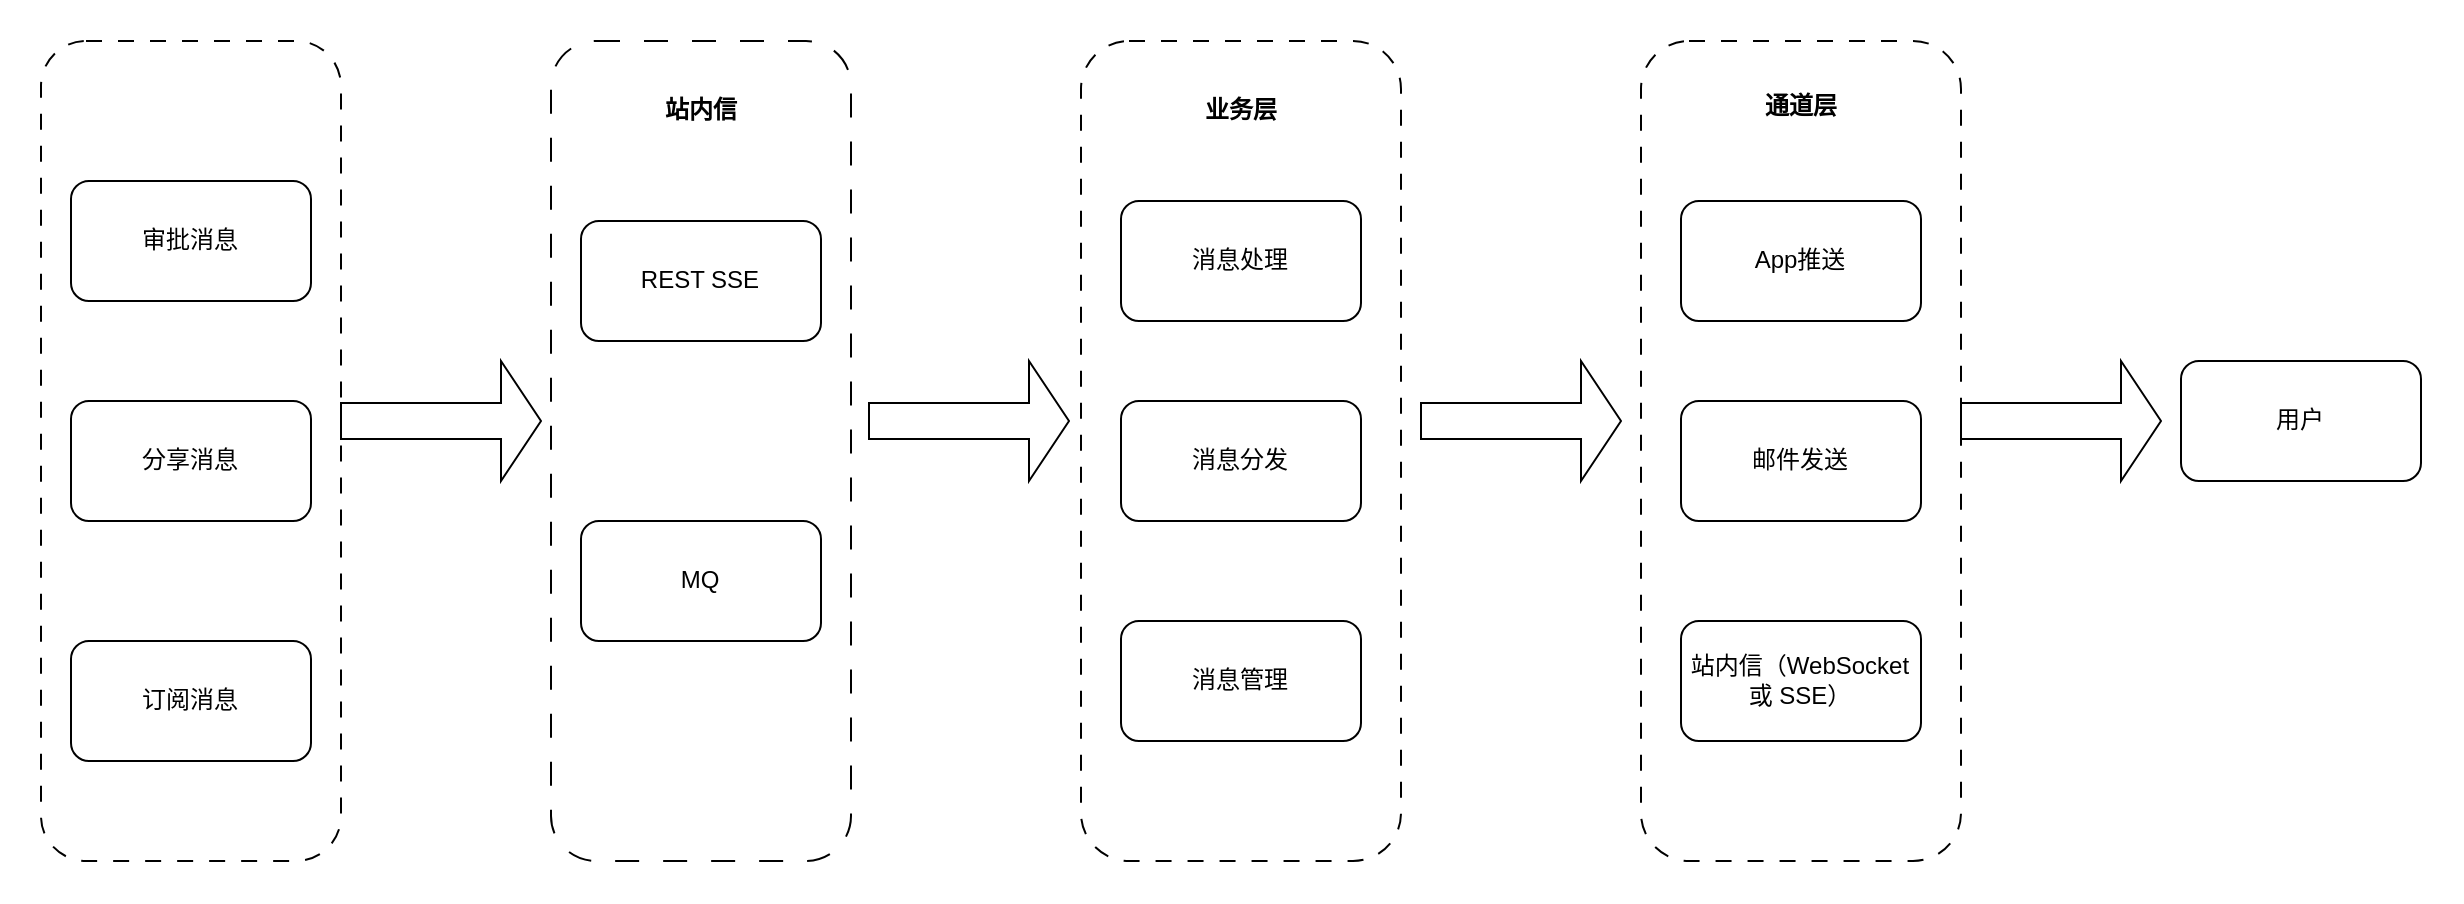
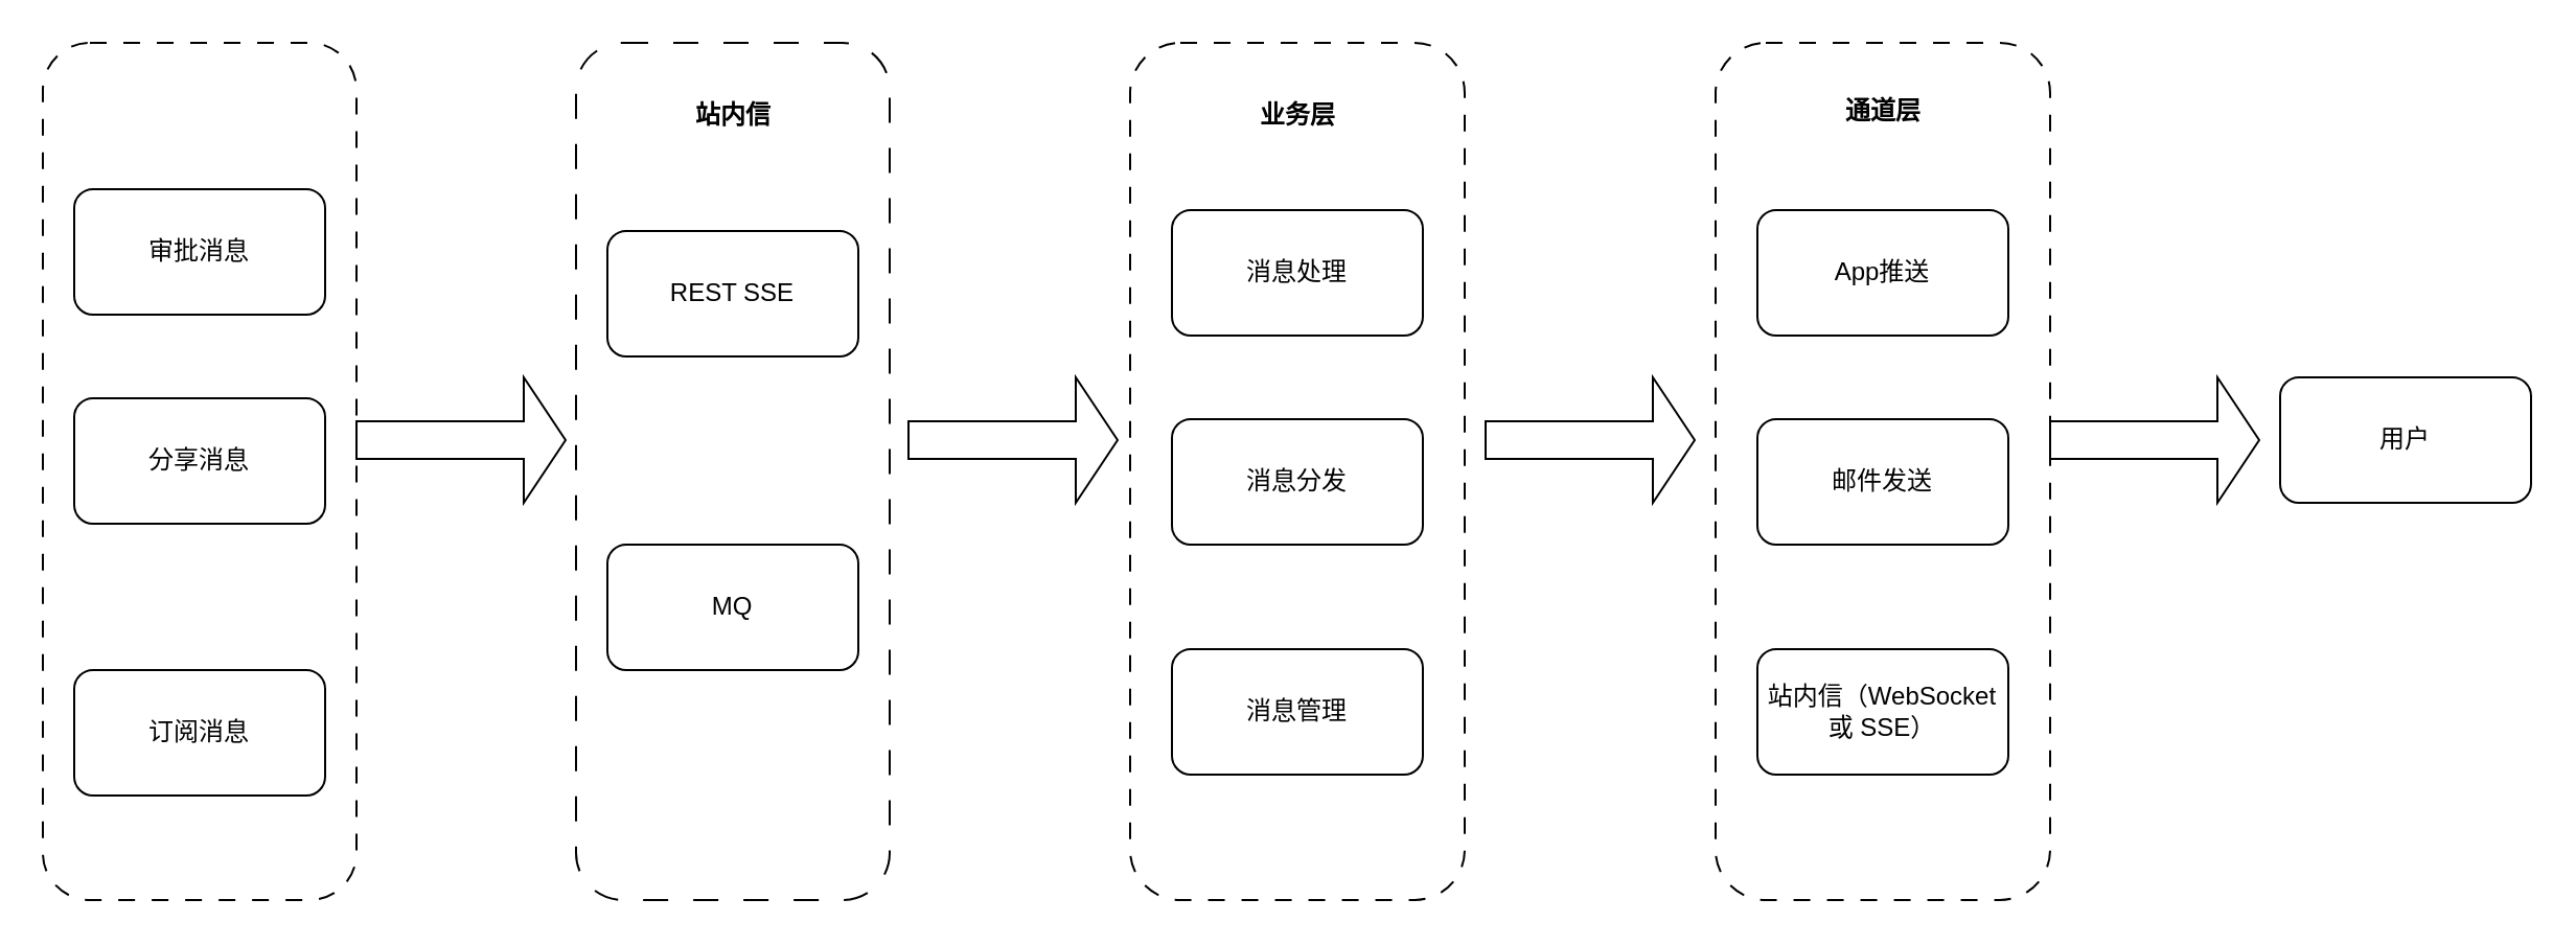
- <mxCell id="11" value="分享消息" style="rounded=1;whiteSpace=wrap;html=1;" vertex="1" parent="1"><mxGeometry x="35" y="200" width="120" height="60" as="geometry" /></mxCell>
+ <mxCell id="11" value="分享消息" style="rounded=1;whiteSpace=wrap;html=1;" vertex="1" parent="1"><mxGeometry x="35" y="190" width="120" height="60" as="geometry" /></mxCell>
